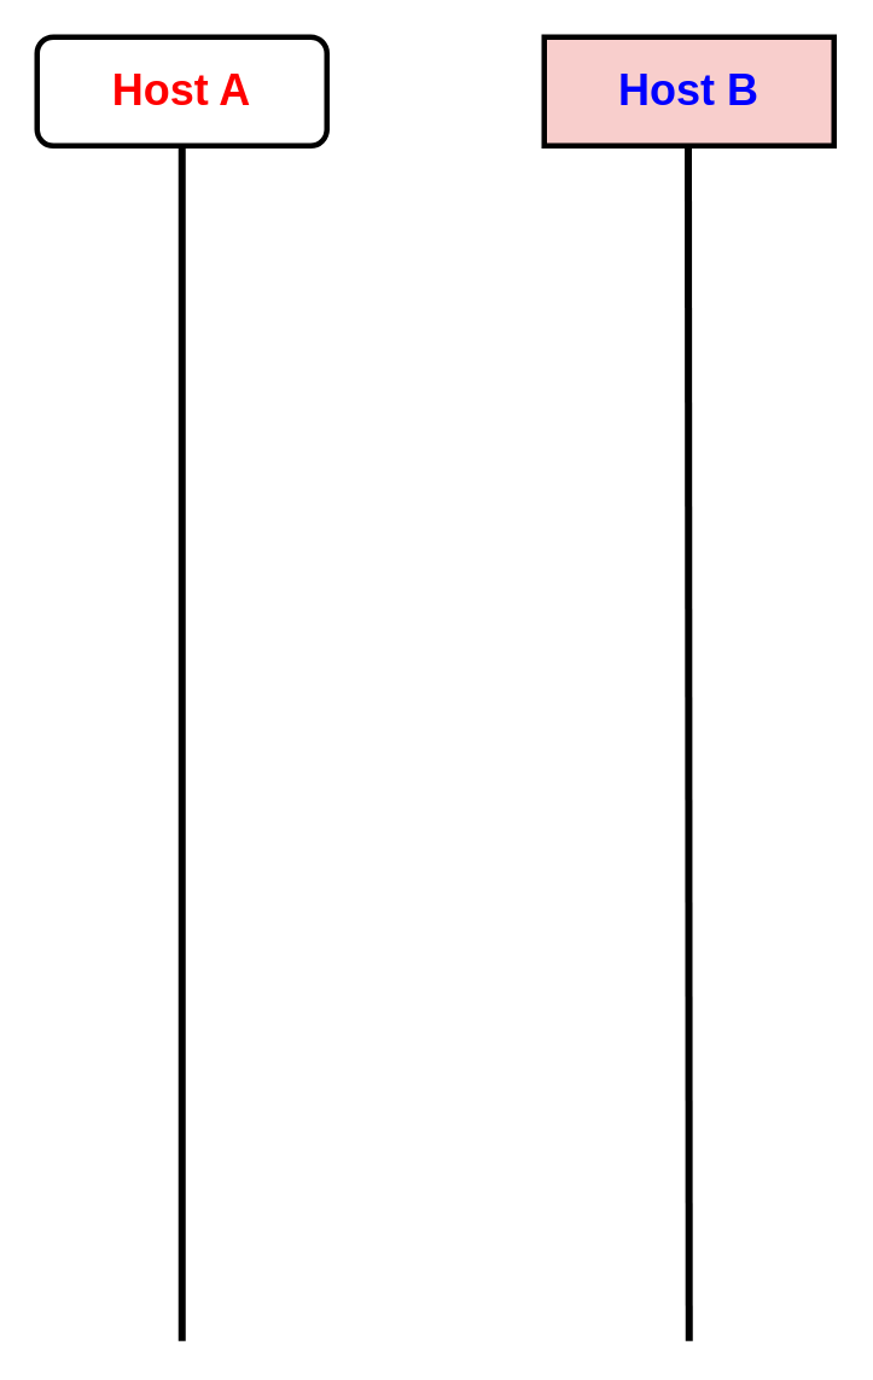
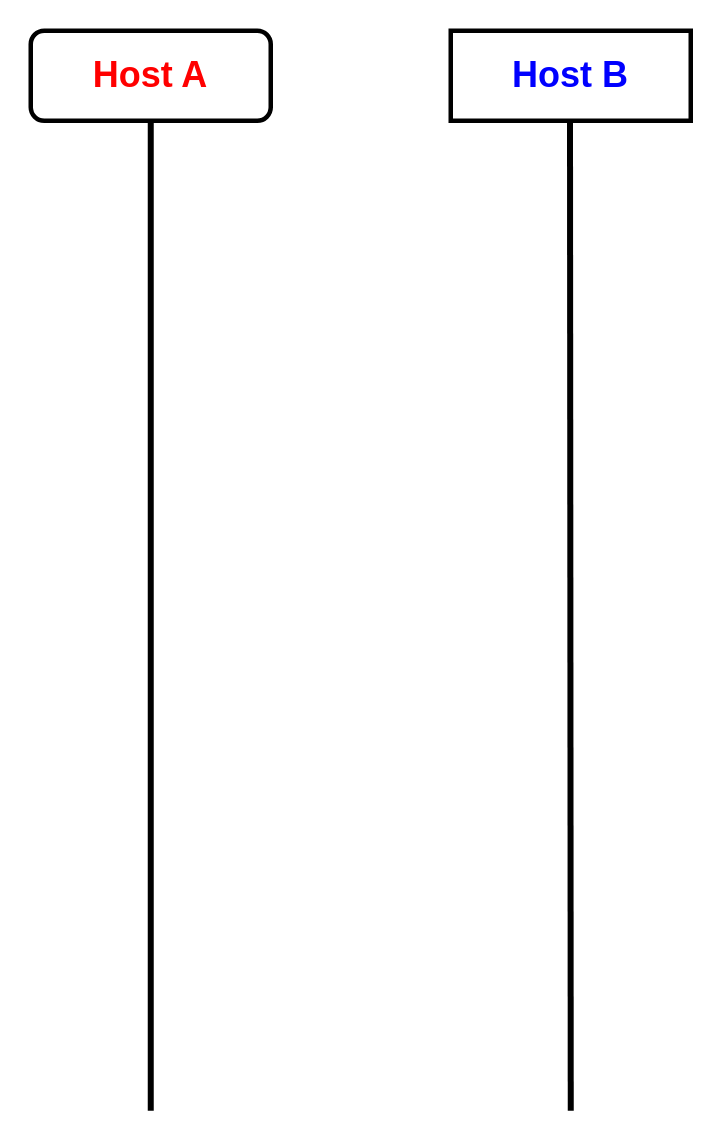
- <mxCell id="3" value="&lt;b style=&quot;color: rgb(0, 0, 255);&quot;&gt;&lt;font style=&quot;font-size: 24px;&quot;&gt;Host B&lt;/font&gt;&lt;/b&gt;" style="rounded=0;whiteSpace=wrap;html=1;strokeWidth=3;fillColor=#f8cecc;" vertex="1" parent="1"><mxGeometry x="300" y="20" width="160" height="60" as="geometry" /></mxCell>
+ <mxCell id="3" value="&lt;b style=&quot;color: rgb(0, 0, 255);&quot;&gt;&lt;font style=&quot;font-size: 24px;&quot;&gt;Host B&lt;/font&gt;&lt;/b&gt;" style="rounded=0;whiteSpace=wrap;html=1;strokeWidth=3;" vertex="1" parent="1"><mxGeometry x="300" y="20" width="160" height="60" as="geometry" /></mxCell>
